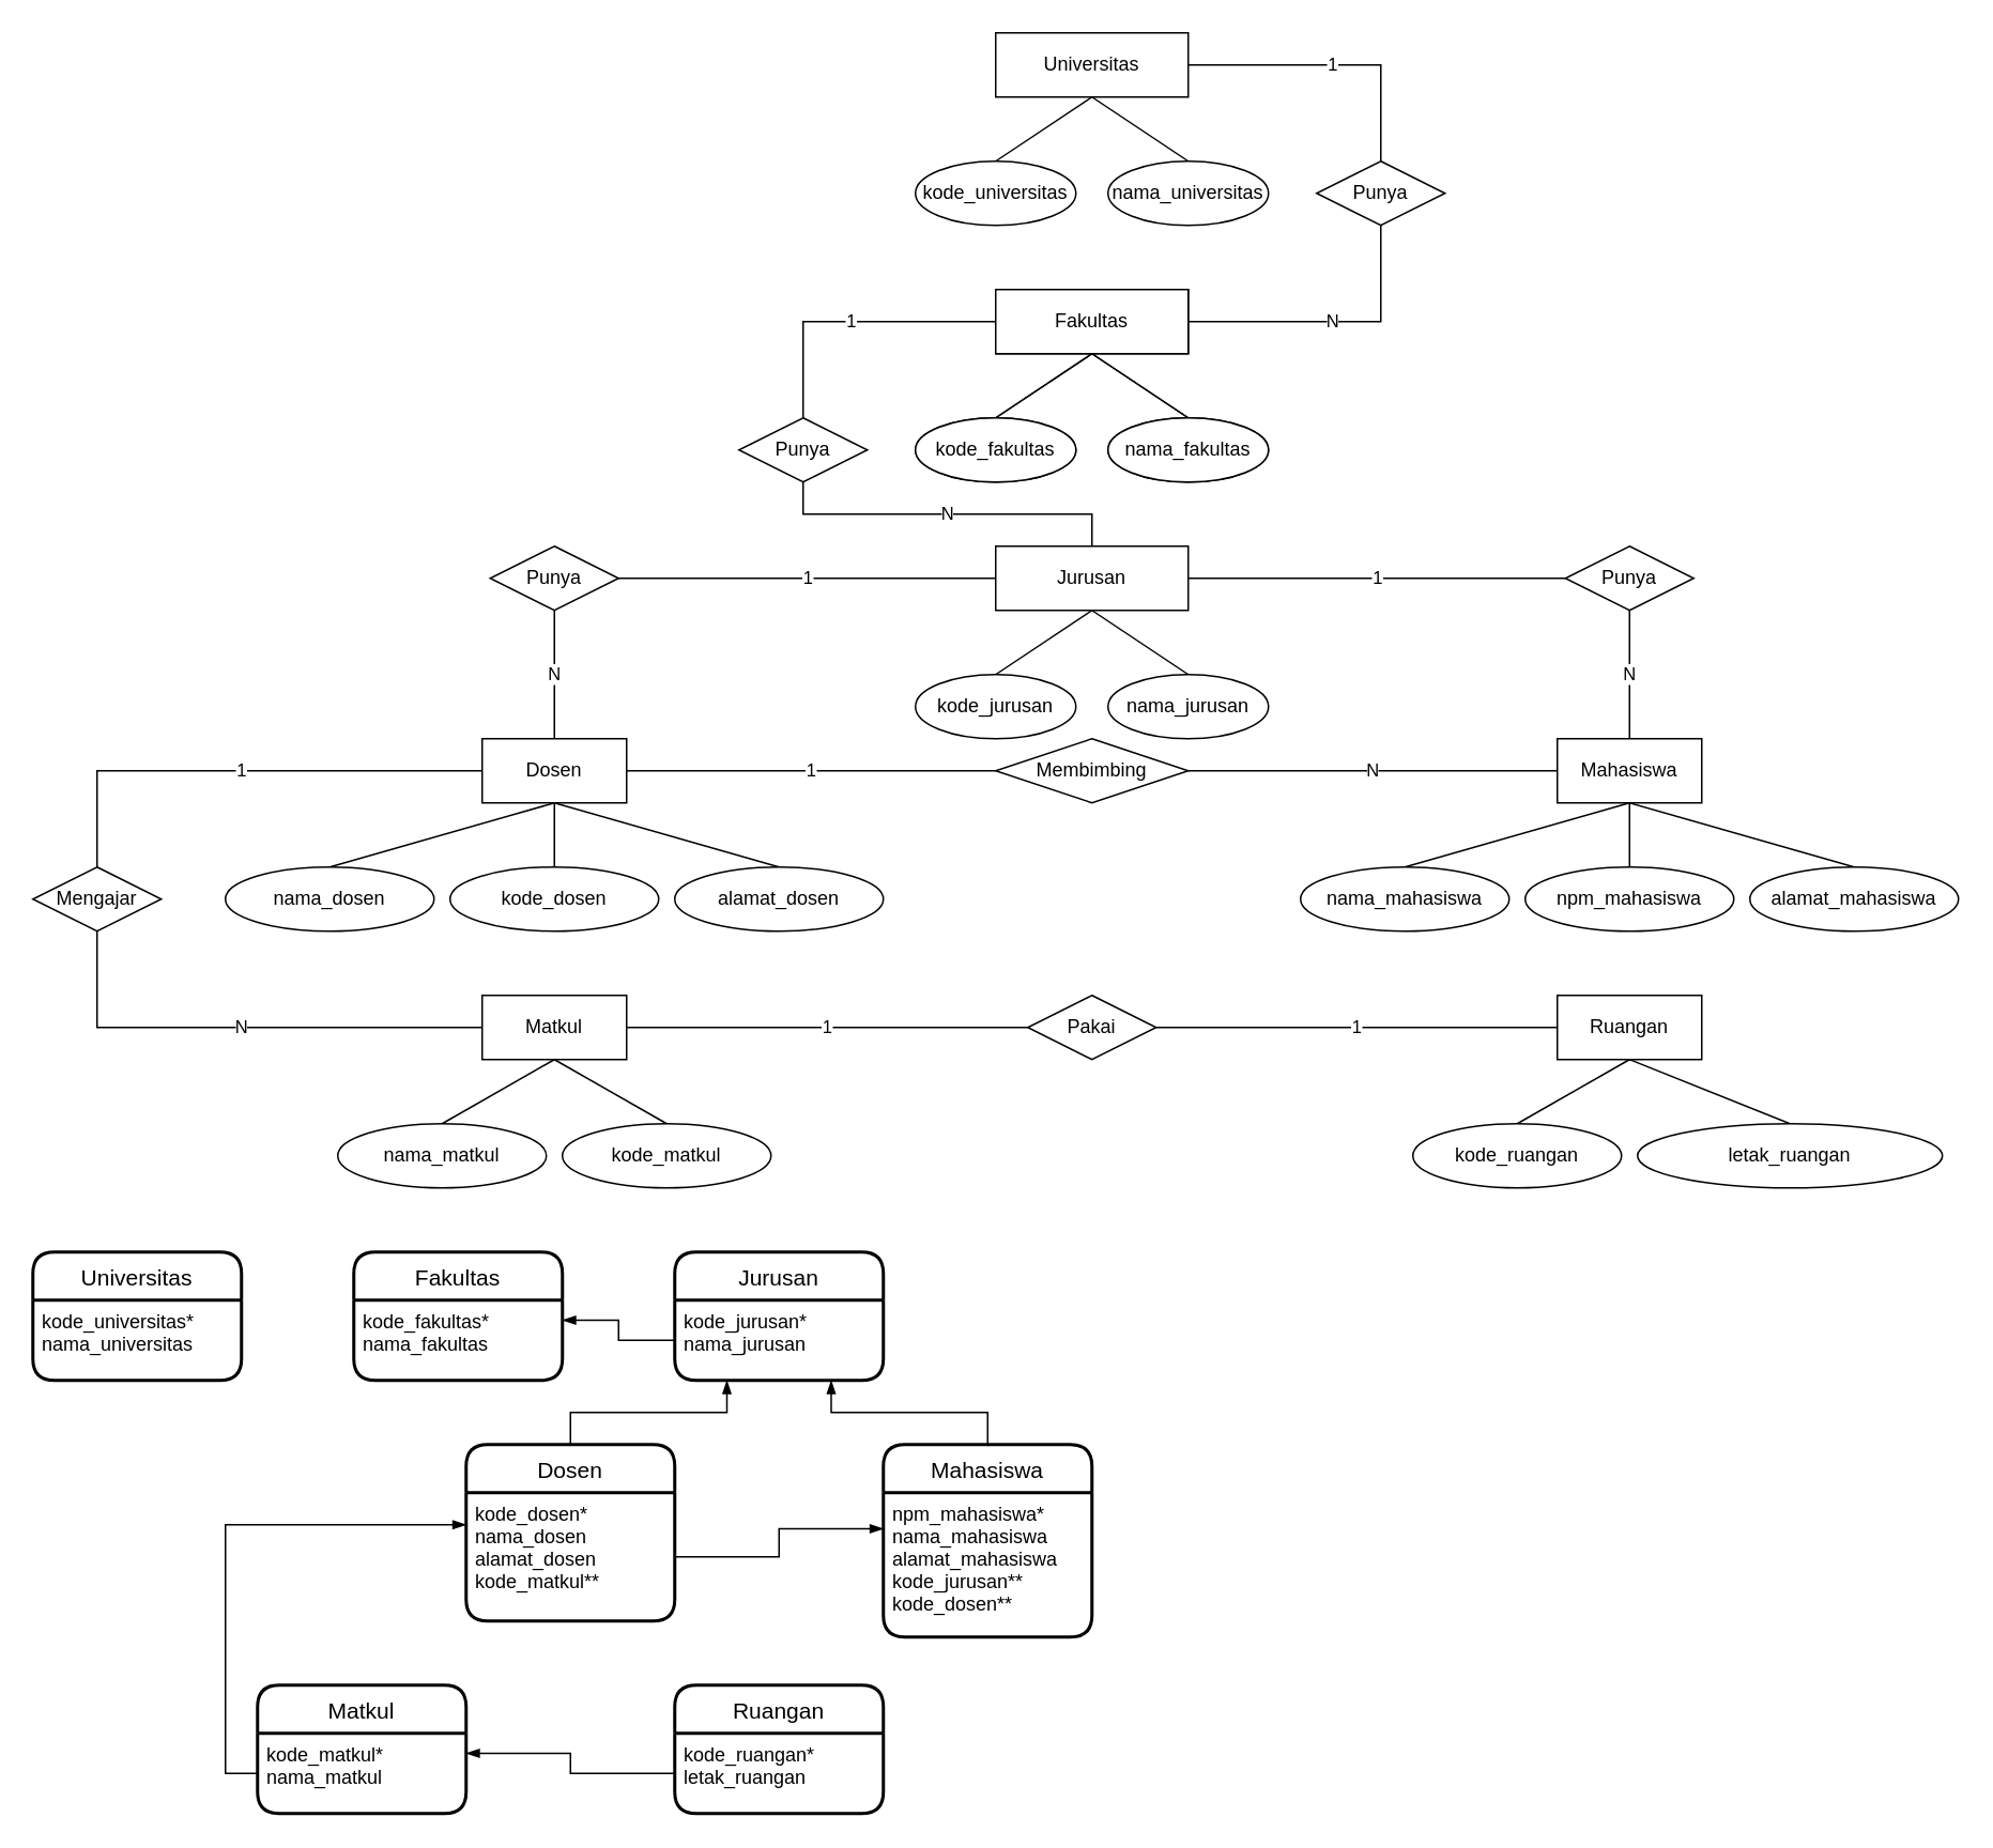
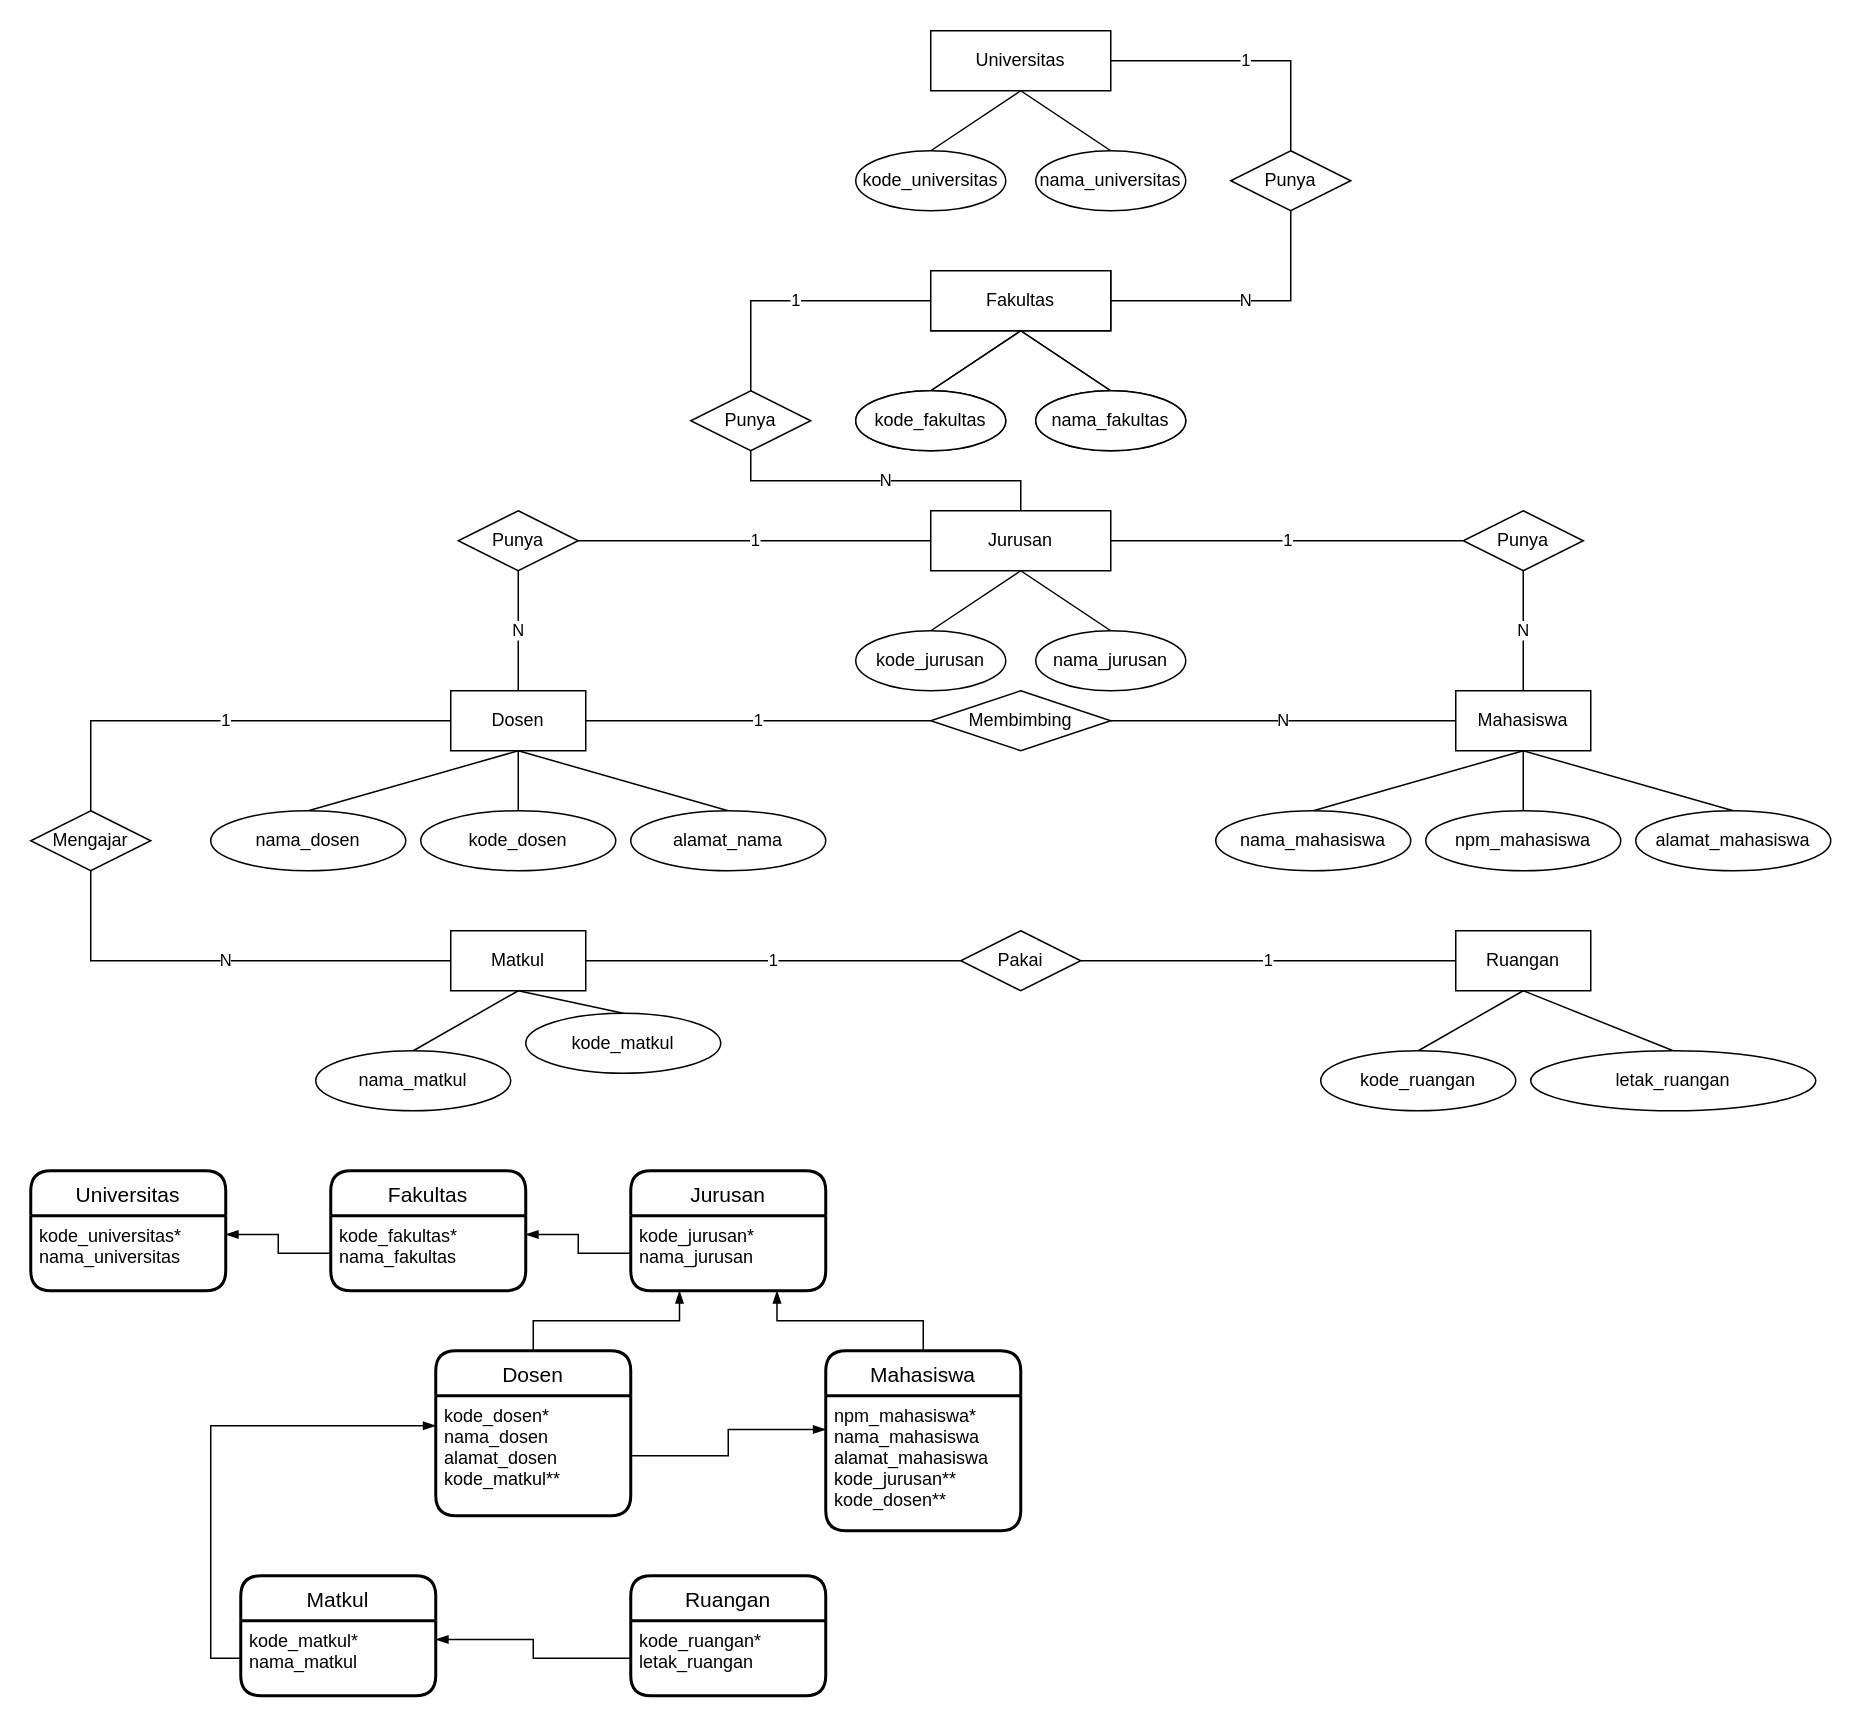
- <mxCell id="44" value="alamat_dosen" style="ellipse;whiteSpace=wrap;html=1;hachureGap=4;" vertex="1" parent="1"><mxGeometry y="540" width="130" height="40" as="geometry" x="420" /></mxCell>
+ <mxCell id="44" value="alamat_nama" style="ellipse;whiteSpace=wrap;html=1;hachureGap=4;" vertex="1" parent="1"><mxGeometry y="540" width="130" height="40" as="geometry" x="420" /></mxCell>
- <mxCell id="59" value="kode_matkul" style="ellipse;whiteSpace=wrap;html=1;hachureGap=4;" vertex="1" parent="1"><mxGeometry x="350" y="700" width="130" height="40" as="geometry" /></mxCell>
+ <mxCell id="59" value="kode_matkul" style="ellipse;whiteSpace=wrap;html=1;hachureGap=4;" vertex="1" parent="1"><mxGeometry x="350" y="675" width="130" height="40" as="geometry" /></mxCell>
+ <mxCell id="87" style="edgeStyle=orthogonalEdgeStyle;rounded=0;orthogonalLoop=1;jettySize=auto;html=1;exitX=0;exitY=0.5;exitDx=0;exitDy=0;entryX=1;entryY=0.25;entryDx=0;entryDy=0;endArrow=blockThin;endFill=1;" edge="1" parent="1" source="70" target="68"><mxGeometry relative="1" as="geometry" /></mxCell>
